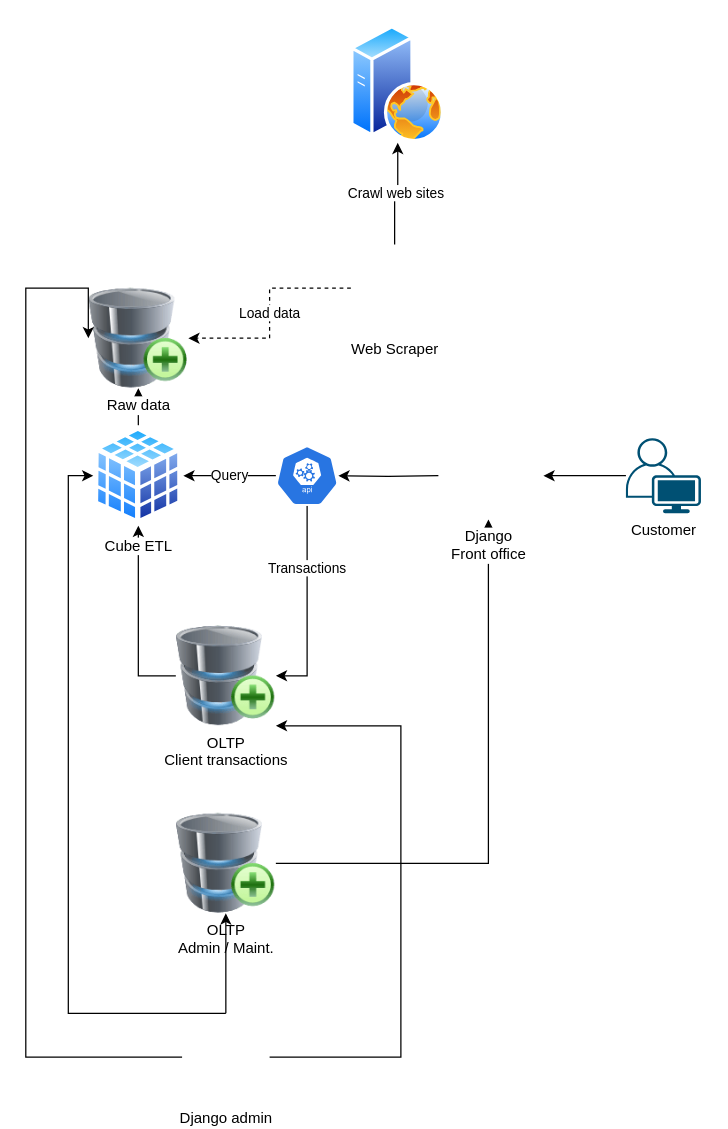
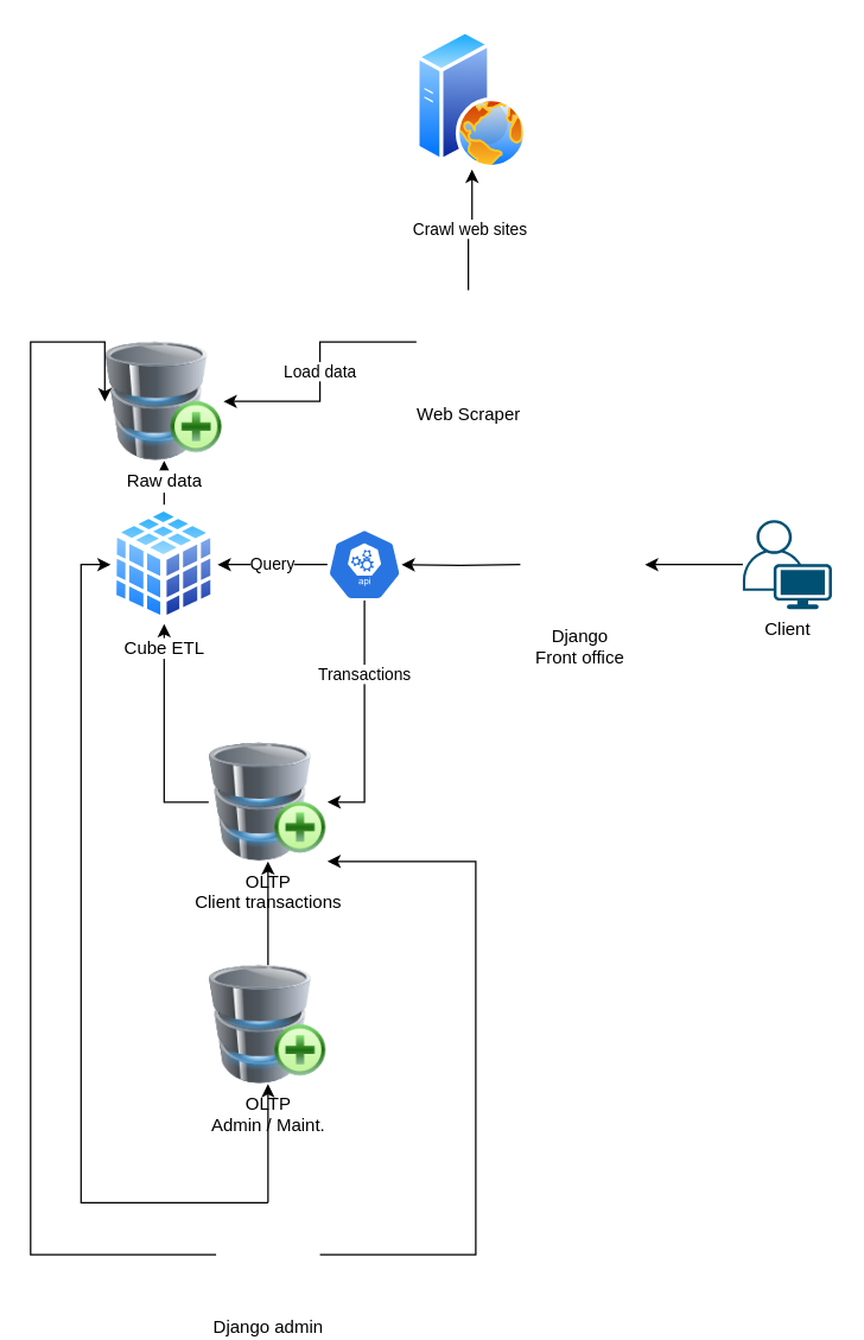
- <mxCell id="12" value="Load data" style="edgeStyle=orthogonalEdgeStyle;rounded=0;orthogonalLoop=1;jettySize=auto;html=1;dashed=1;" edge="1" parent="1" source="14" target="3"><mxGeometry relative="1" as="geometry" /></mxCell>
+ <mxCell id="12" value="Load data" style="edgeStyle=orthogonalEdgeStyle;rounded=0;orthogonalLoop=1;jettySize=auto;html=1;" edge="1" parent="1" source="14" target="3"><mxGeometry relative="1" as="geometry" /></mxCell>
- <mxCell id="17" value="Customer" style="points=[[0.35,0,0],[0.98,0.51,0],[1,0.71,0],[0.67,1,0],[0,0.795,0],[0,0.65,0]];verticalLabelPosition=bottom;html=1;verticalAlign=top;aspect=fixed;align=center;pointerEvents=1;shape=mxgraph.cisco19.user;fillColor=#005073;strokeColor=none;" vertex="1" parent="1"><mxGeometry x="500" y="350" width="60" height="60" as="geometry" /></mxCell>
+ <mxCell id="17" value="Client" style="points=[[0.35,0,0],[0.98,0.51,0],[1,0.71,0],[0.67,1,0],[0,0.795,0],[0,0.65,0]];verticalLabelPosition=bottom;html=1;verticalAlign=top;aspect=fixed;align=center;pointerEvents=1;shape=mxgraph.cisco19.user;fillColor=#005073;strokeColor=none;" vertex="1" parent="1"><mxGeometry x="500" y="350" width="60" height="60" as="geometry" /></mxCell>
- <mxCell id="18" value="" style="edgeStyle=orthogonalEdgeStyle;rounded=0;orthogonalLoop=1;jettySize=auto;html=1;" edge="1" parent="1" source="21" target="25"><mxGeometry relative="1" as="geometry" /></mxCell>
+ <mxCell id="18" value="" style="edgeStyle=orthogonalEdgeStyle;rounded=0;orthogonalLoop=1;jettySize=auto;html=1;" edge="1" parent="1" source="21" target="5"><mxGeometry relative="1" as="geometry" /></mxCell>
